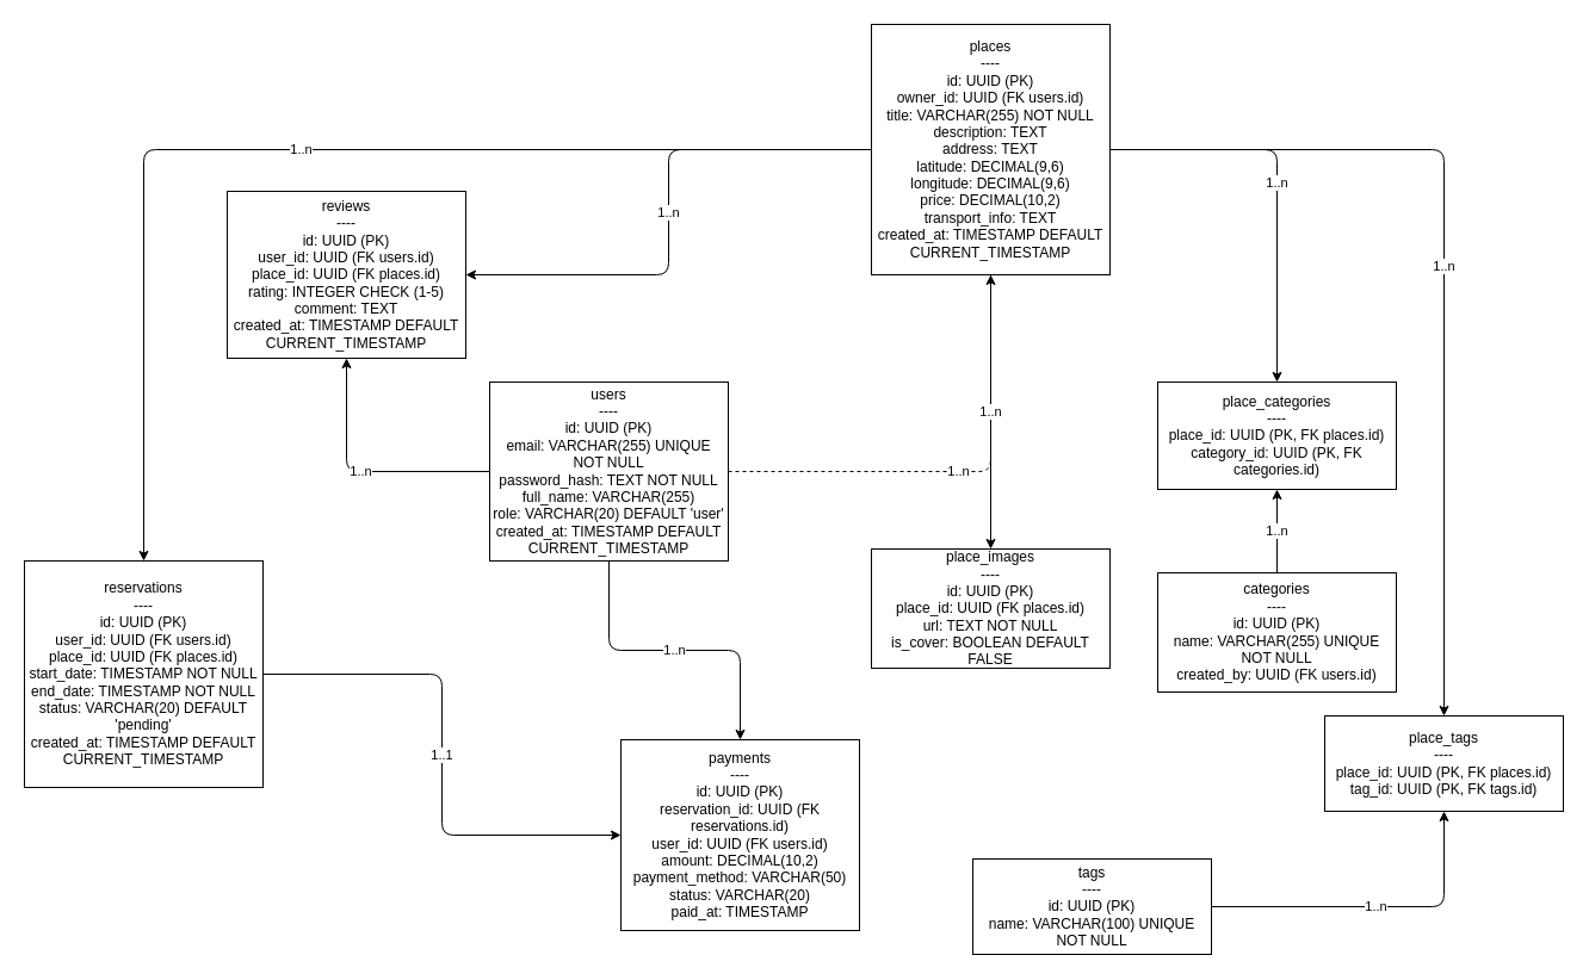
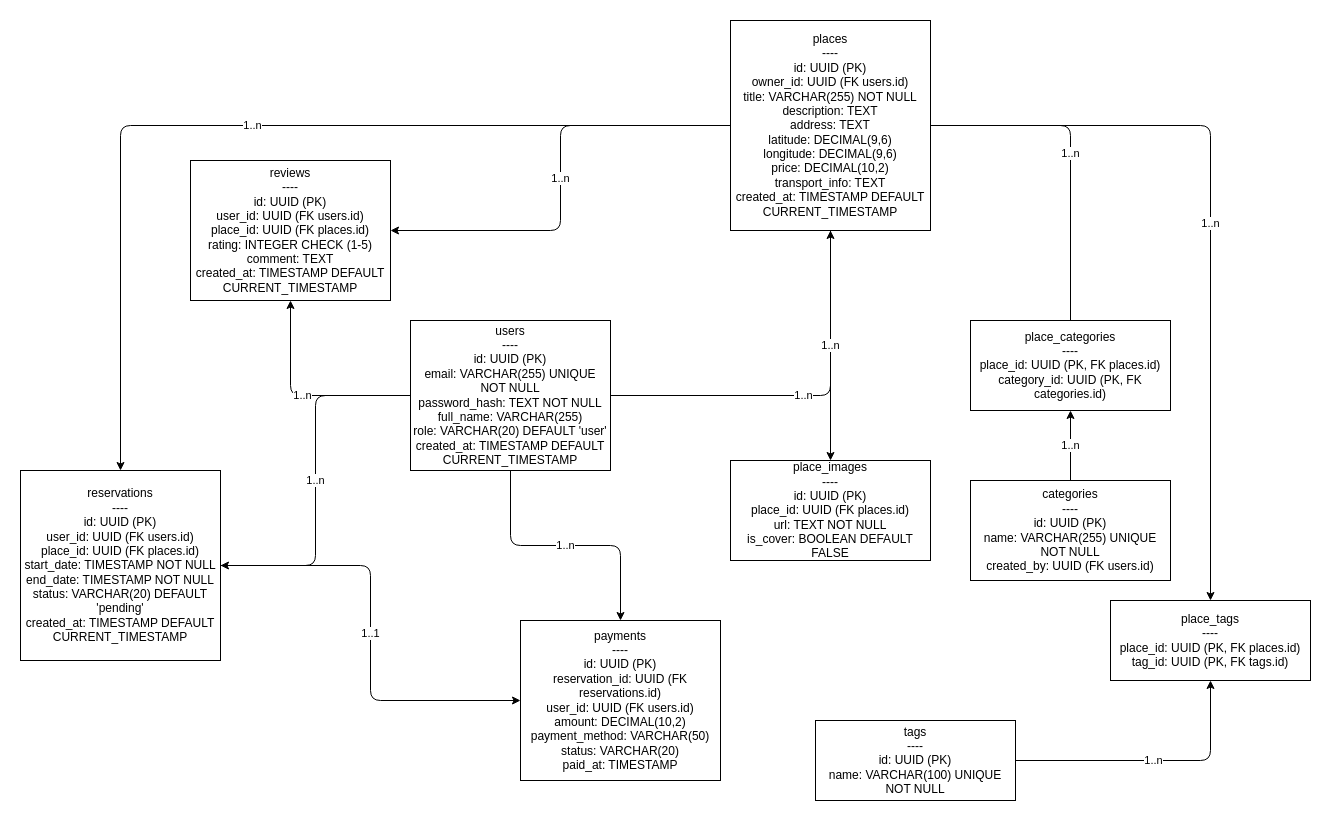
- <mxCell id="14" value="1..n" style="edgeStyle=orthogonalEdgeStyle;html=1;" edge="1" parent="1" source="3" target="6"><mxGeometry relative="1" as="geometry" /></mxCell>
+ <mxCell id="14" value="1..n" style="edgeStyle=orthogonalEdgeStyle;html=1;endArrow=none;" edge="1" parent="1" source="3" target="6"><mxGeometry relative="1" as="geometry" /></mxCell>
- <mxCell id="12" value="1..n" style="edgeStyle=orthogonalEdgeStyle;html=1;dashed=1;" edge="1" parent="1" source="2" target="3"><mxGeometry relative="1" as="geometry" /></mxCell>
+ <mxCell id="12" value="1..n" style="edgeStyle=orthogonalEdgeStyle;html=1;" edge="1" parent="1" source="2" target="3"><mxGeometry relative="1" as="geometry" /></mxCell>
+ <mxCell id="18" value="1..n" style="edgeStyle=orthogonalEdgeStyle;html=1;" edge="1" parent="1" source="2" target="9"><mxGeometry relative="1" as="geometry" /></mxCell>
